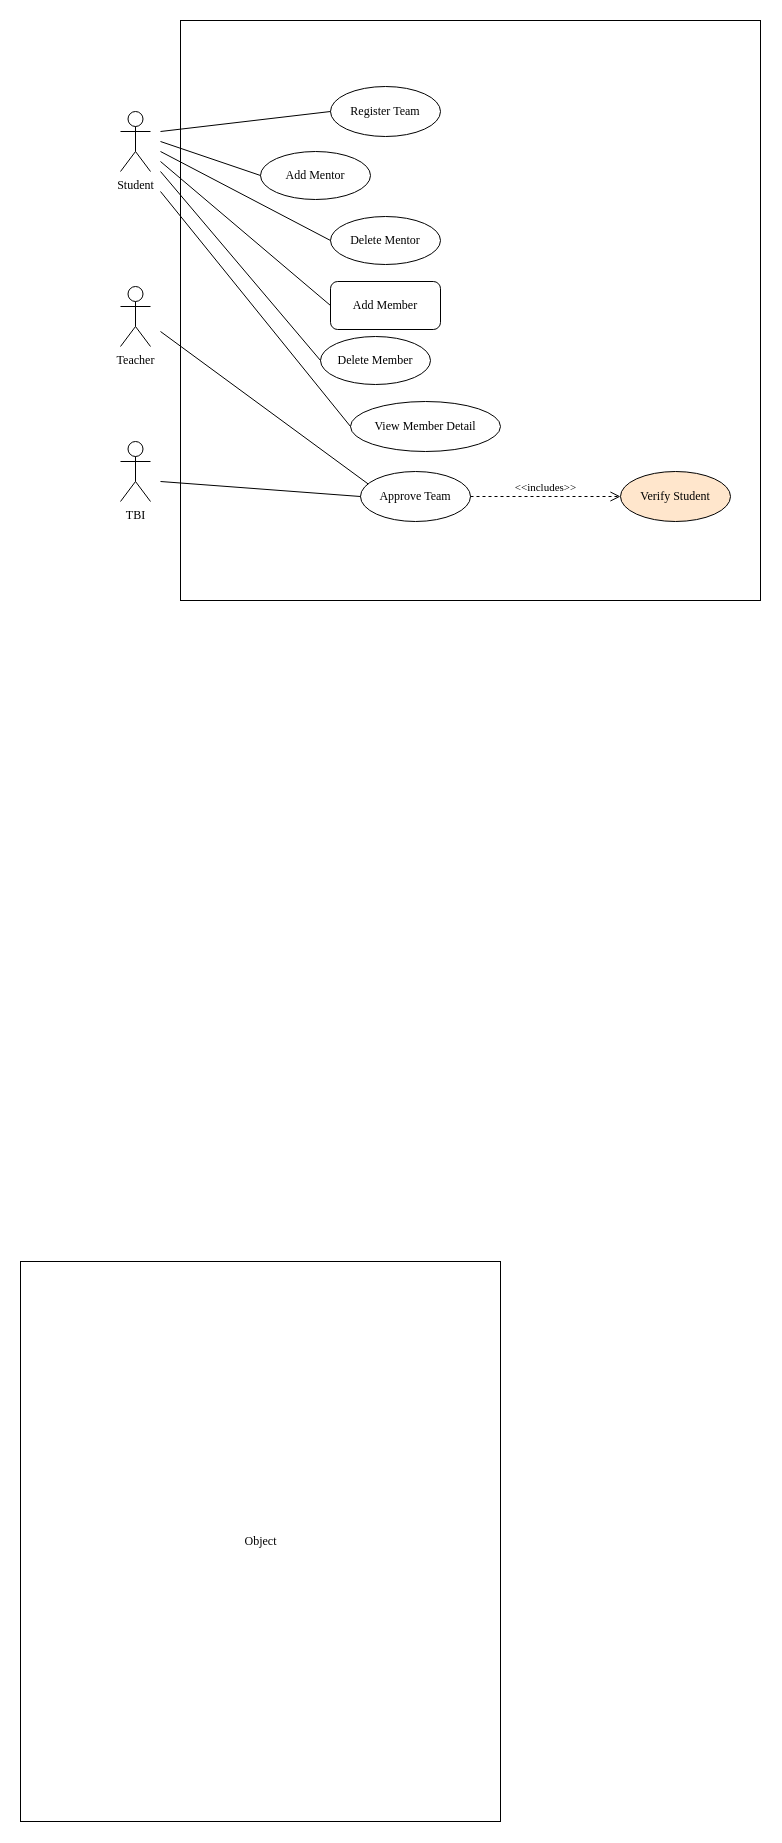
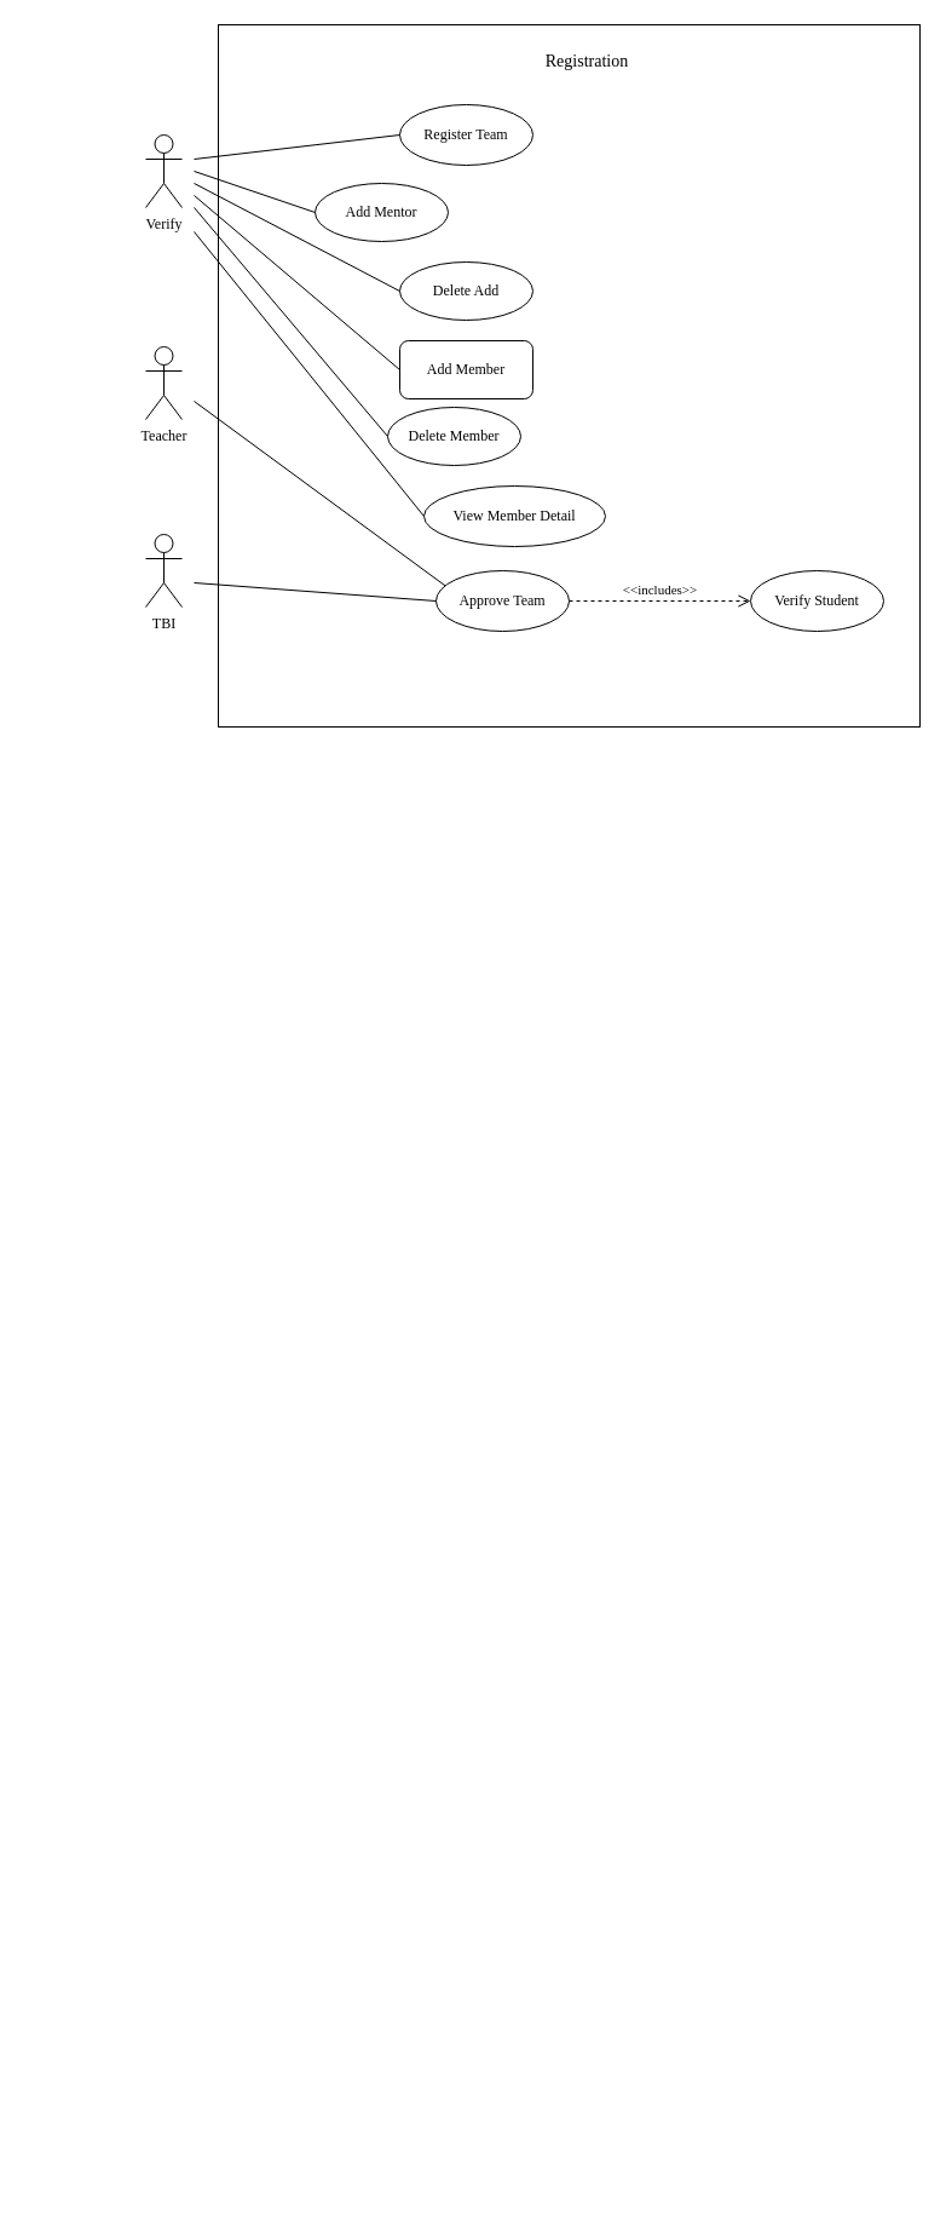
+ <mxCell id="24" value="Registration" style="text;html=1;strokeColor=none;fillColor=none;align=center;verticalAlign=middle;whiteSpace=wrap;rounded=0;fontFamily=Tahoma;fontSize=14;" vertex="1" parent="1"><mxGeometry x="425" y="41" width="120" height="20" as="geometry" /></mxCell>
- <mxCell id="4" value="Student" style="shape=umlActor;verticalLabelPosition=bottom;labelBackgroundColor=#ffffff;verticalAlign=top;html=1;fontFamily=Tahoma;" vertex="1" parent="1"><mxGeometry x="120" y="111" width="30" height="60" as="geometry" /></mxCell>
+ <mxCell id="4" value="Verify" style="shape=umlActor;verticalLabelPosition=bottom;labelBackgroundColor=#ffffff;verticalAlign=top;html=1;fontFamily=Tahoma;" vertex="1" parent="1"><mxGeometry x="120" y="111" width="30" height="60" as="geometry" /></mxCell>
- <mxCell id="7" value="Delete Mentor" style="ellipse;whiteSpace=wrap;html=1;fontFamily=Tahoma;" vertex="1" parent="1"><mxGeometry x="330" y="216" width="110" height="48" as="geometry" /></mxCell>
+ <mxCell id="7" value="Delete Add" style="ellipse;whiteSpace=wrap;html=1;fontFamily=Tahoma;" vertex="1" parent="1"><mxGeometry x="330" y="216" width="110" height="48" as="geometry" /></mxCell>
- <mxCell id="15" value="Verify Student" style="ellipse;whiteSpace=wrap;html=1;fontFamily=Tahoma;fillColor=#ffe6cc;" vertex="1" parent="1"><mxGeometry x="620" y="471" width="110" height="50" as="geometry" /></mxCell>
+ <mxCell id="15" value="Verify Student" style="ellipse;whiteSpace=wrap;html=1;fontFamily=Tahoma;" vertex="1" parent="1"><mxGeometry x="620" y="471" width="110" height="50" as="geometry" /></mxCell>
- <mxCell id="3" value="Object" style="html=1;fontFamily=Tahoma;" vertex="1" parent="1"><mxGeometry x="20" y="1261" width="480" height="560" as="geometry" /></mxCell>
